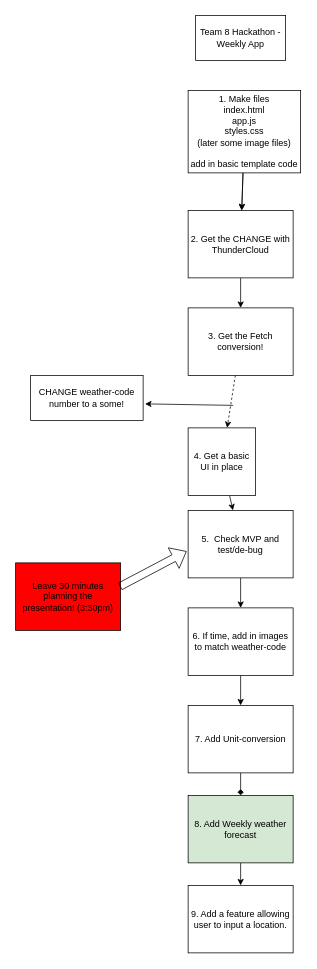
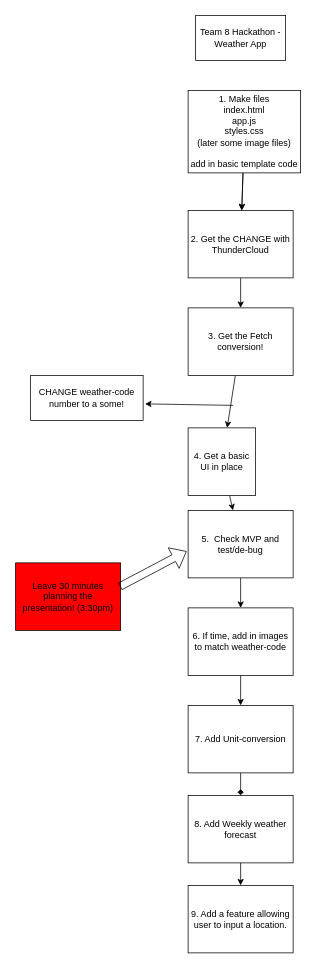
- <mxCell id="2" value="Team 8 Hackathon - Weekly App" style="rounded=0;whiteSpace=wrap;html=1;" parent="1" vertex="1"><mxGeometry x="260" y="20" width="120" height="60" as="geometry" /></mxCell>
+ <mxCell id="2" value="Team 8 Hackathon - Weather App" style="rounded=0;whiteSpace=wrap;html=1;" parent="1" vertex="1"><mxGeometry x="260" y="20" width="120" height="60" as="geometry" /></mxCell>
- <mxCell id="8" value="" style="edgeStyle=none;html=1;dashed=1;" parent="1" source="9" target="11" edge="1"><mxGeometry relative="1" as="geometry" /></mxCell>
+ <mxCell id="8" value="" style="edgeStyle=none;html=1;" parent="1" source="9" target="11" edge="1"><mxGeometry relative="1" as="geometry" /></mxCell>
- <mxCell id="20" value="8. Add Weekly weather forecast" style="rounded=0;whiteSpace=wrap;html=1;fillColor=#d5e8d4;" parent="1" vertex="1"><mxGeometry x="250" y="1060" width="140" height="90" as="geometry" /></mxCell>
+ <mxCell id="20" value="8. Add Weekly weather forecast" style="rounded=0;whiteSpace=wrap;html=1;" parent="1" vertex="1"><mxGeometry x="250" y="1060" width="140" height="90" as="geometry" /></mxCell>
